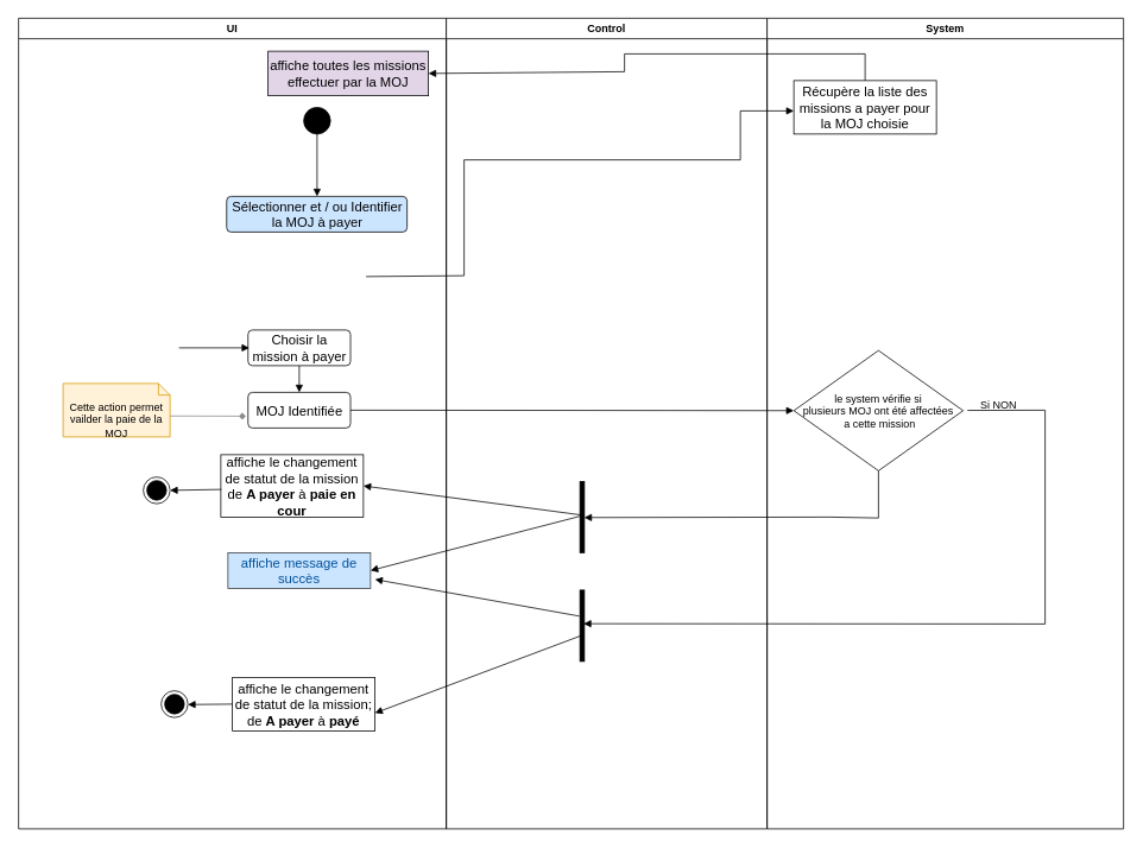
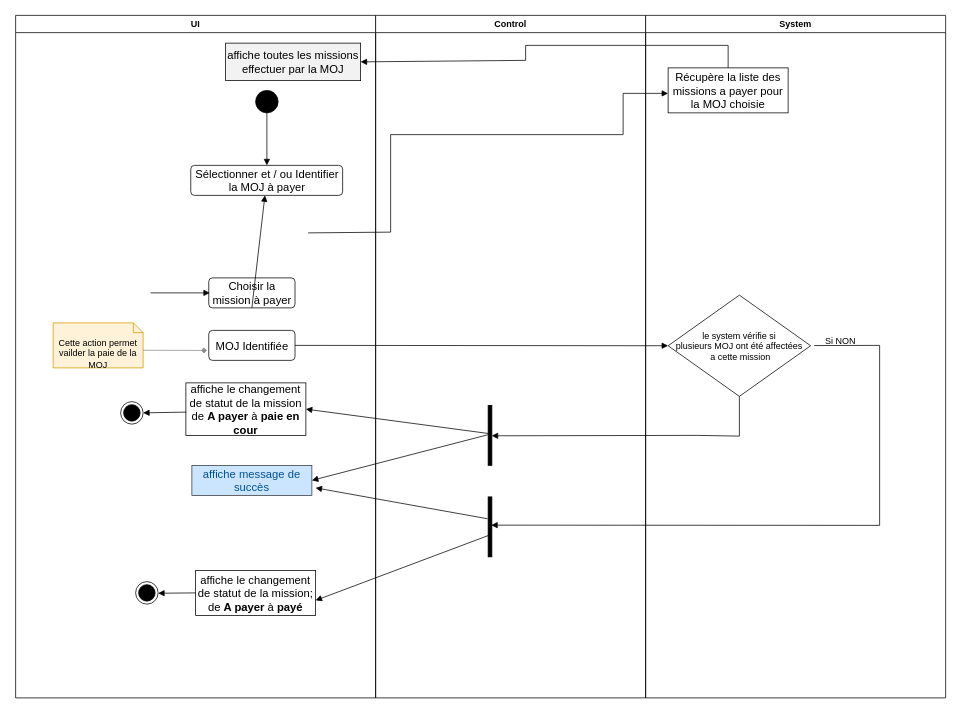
- <mxCell id="9" value="&lt;span style=&quot;font-size: 15px;&quot;&gt;affiche toutes les missions effectuer par la MOJ&lt;/span&gt;" style="html=1;align=center;verticalAlign=middle;dashed=0;whiteSpace=wrap;fillColor=#e1d5e7;" vertex="1" parent="2"><mxGeometry x="280" y="37" width="180" height="50" as="geometry" /></mxCell>
+ <mxCell id="9" value="&lt;span style=&quot;font-size: 15px;&quot;&gt;affiche toutes les missions effectuer par la MOJ&lt;/span&gt;" style="html=1;align=center;verticalAlign=middle;dashed=0;whiteSpace=wrap;fillColor=#F2F2F2;" vertex="1" parent="2"><mxGeometry x="280" y="37" width="180" height="50" as="geometry" /></mxCell>
- <mxCell id="5" value="&lt;span style=&quot;font-size: 15px;&quot;&gt;Sélectionner et / ou Identifier la MOJ à payer&lt;/span&gt;" style="html=1;align=center;verticalAlign=middle;rounded=1;absoluteArcSize=1;arcSize=10;dashed=0;whiteSpace=wrap;fillColor=#cce5ff;" vertex="1" parent="2"><mxGeometry x="233.5" y="200" width="202.5" height="40" as="geometry" /></mxCell>
+ <mxCell id="5" value="&lt;span style=&quot;font-size: 15px;&quot;&gt;Sélectionner et / ou Identifier la MOJ à payer&lt;/span&gt;" style="html=1;align=center;verticalAlign=middle;rounded=1;absoluteArcSize=1;arcSize=10;dashed=0;whiteSpace=wrap;" vertex="1" parent="2"><mxGeometry x="233.5" y="200" width="202.5" height="40" as="geometry" /></mxCell>
- <mxCell id="10" value="" style="html=1;verticalAlign=bottom;labelBackgroundColor=none;endArrow=block;endFill=1;rounded=0;exitX=0.5;exitY=1;exitDx=0;exitDy=0;entryX=0.5;entryY=0;entryDx=0;entryDy=0;" edge="1" parent="2" source="7" target="8"><mxGeometry width="160" relative="1" as="geometry"><mxPoint x="372" y="375" as="sourcePoint" /><mxPoint x="422" y="375" as="targetPoint" /></mxGeometry></mxCell>
+ <mxCell id="10" value="" style="html=1;verticalAlign=bottom;labelBackgroundColor=none;endArrow=block;endFill=1;rounded=0;exitX=0.5;exitY=1;exitDx=0;exitDy=0;" edge="1" parent="2" source="7" target="5"><mxGeometry width="160" relative="1" as="geometry"><mxPoint x="372" y="375" as="sourcePoint" /><mxPoint x="422" y="375" as="targetPoint" /></mxGeometry></mxCell>
